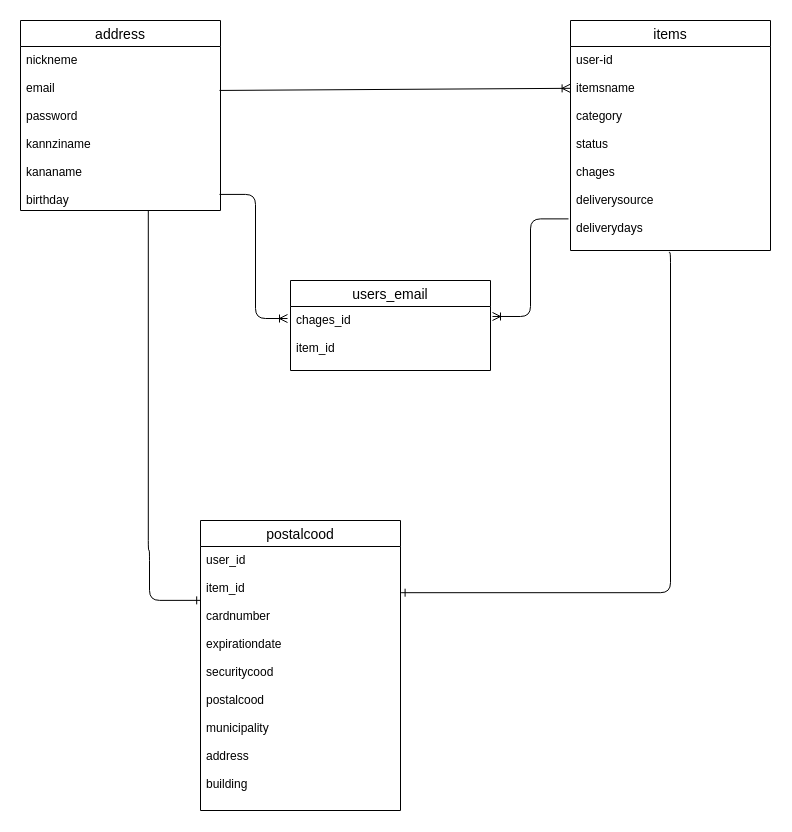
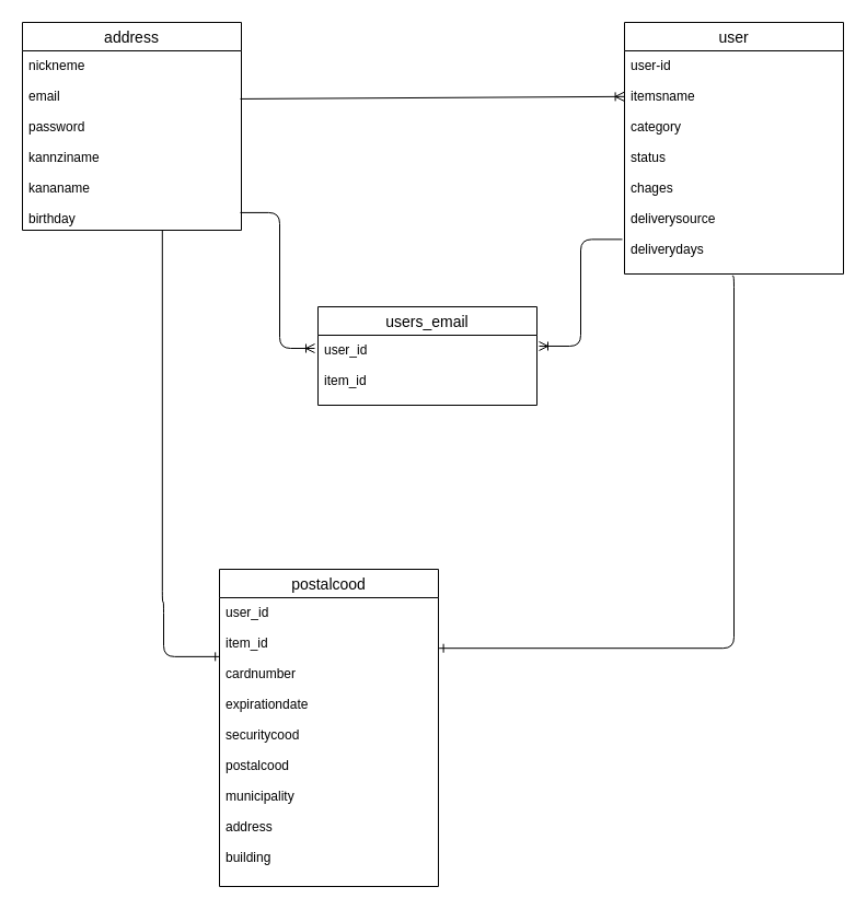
- <mxCell id="2" value="items" style="swimlane;fontStyle=0;childLayout=stackLayout;horizontal=1;startSize=26;horizontalStack=0;resizeParent=1;resizeParentMax=0;resizeLast=0;collapsible=1;marginBottom=0;align=center;fontSize=14;" vertex="1" parent="1"><mxGeometry x="570" y="20" width="200" height="230" as="geometry" /></mxCell>
+ <mxCell id="2" value="user" style="swimlane;fontStyle=0;childLayout=stackLayout;horizontal=1;startSize=26;horizontalStack=0;resizeParent=1;resizeParentMax=0;resizeLast=0;collapsible=1;marginBottom=0;align=center;fontSize=14;" vertex="1" parent="1"><mxGeometry x="570" y="20" width="200" height="230" as="geometry" /></mxCell>
- <mxCell id="5" value="chages_id&#10;&#10;item_id" style="text;strokeColor=none;fillColor=none;spacingLeft=4;spacingRight=4;overflow=hidden;rotatable=0;points=[[0,0.5],[1,0.5]];portConstraint=eastwest;fontSize=12;" vertex="1" parent="4"><mxGeometry y="26" width="200" height="64" as="geometry" /></mxCell>
+ <mxCell id="5" value="user_id&#10;&#10;item_id" style="text;strokeColor=none;fillColor=none;spacingLeft=4;spacingRight=4;overflow=hidden;rotatable=0;points=[[0,0.5],[1,0.5]];portConstraint=eastwest;fontSize=12;" vertex="1" parent="4"><mxGeometry y="26" width="200" height="64" as="geometry" /></mxCell>
